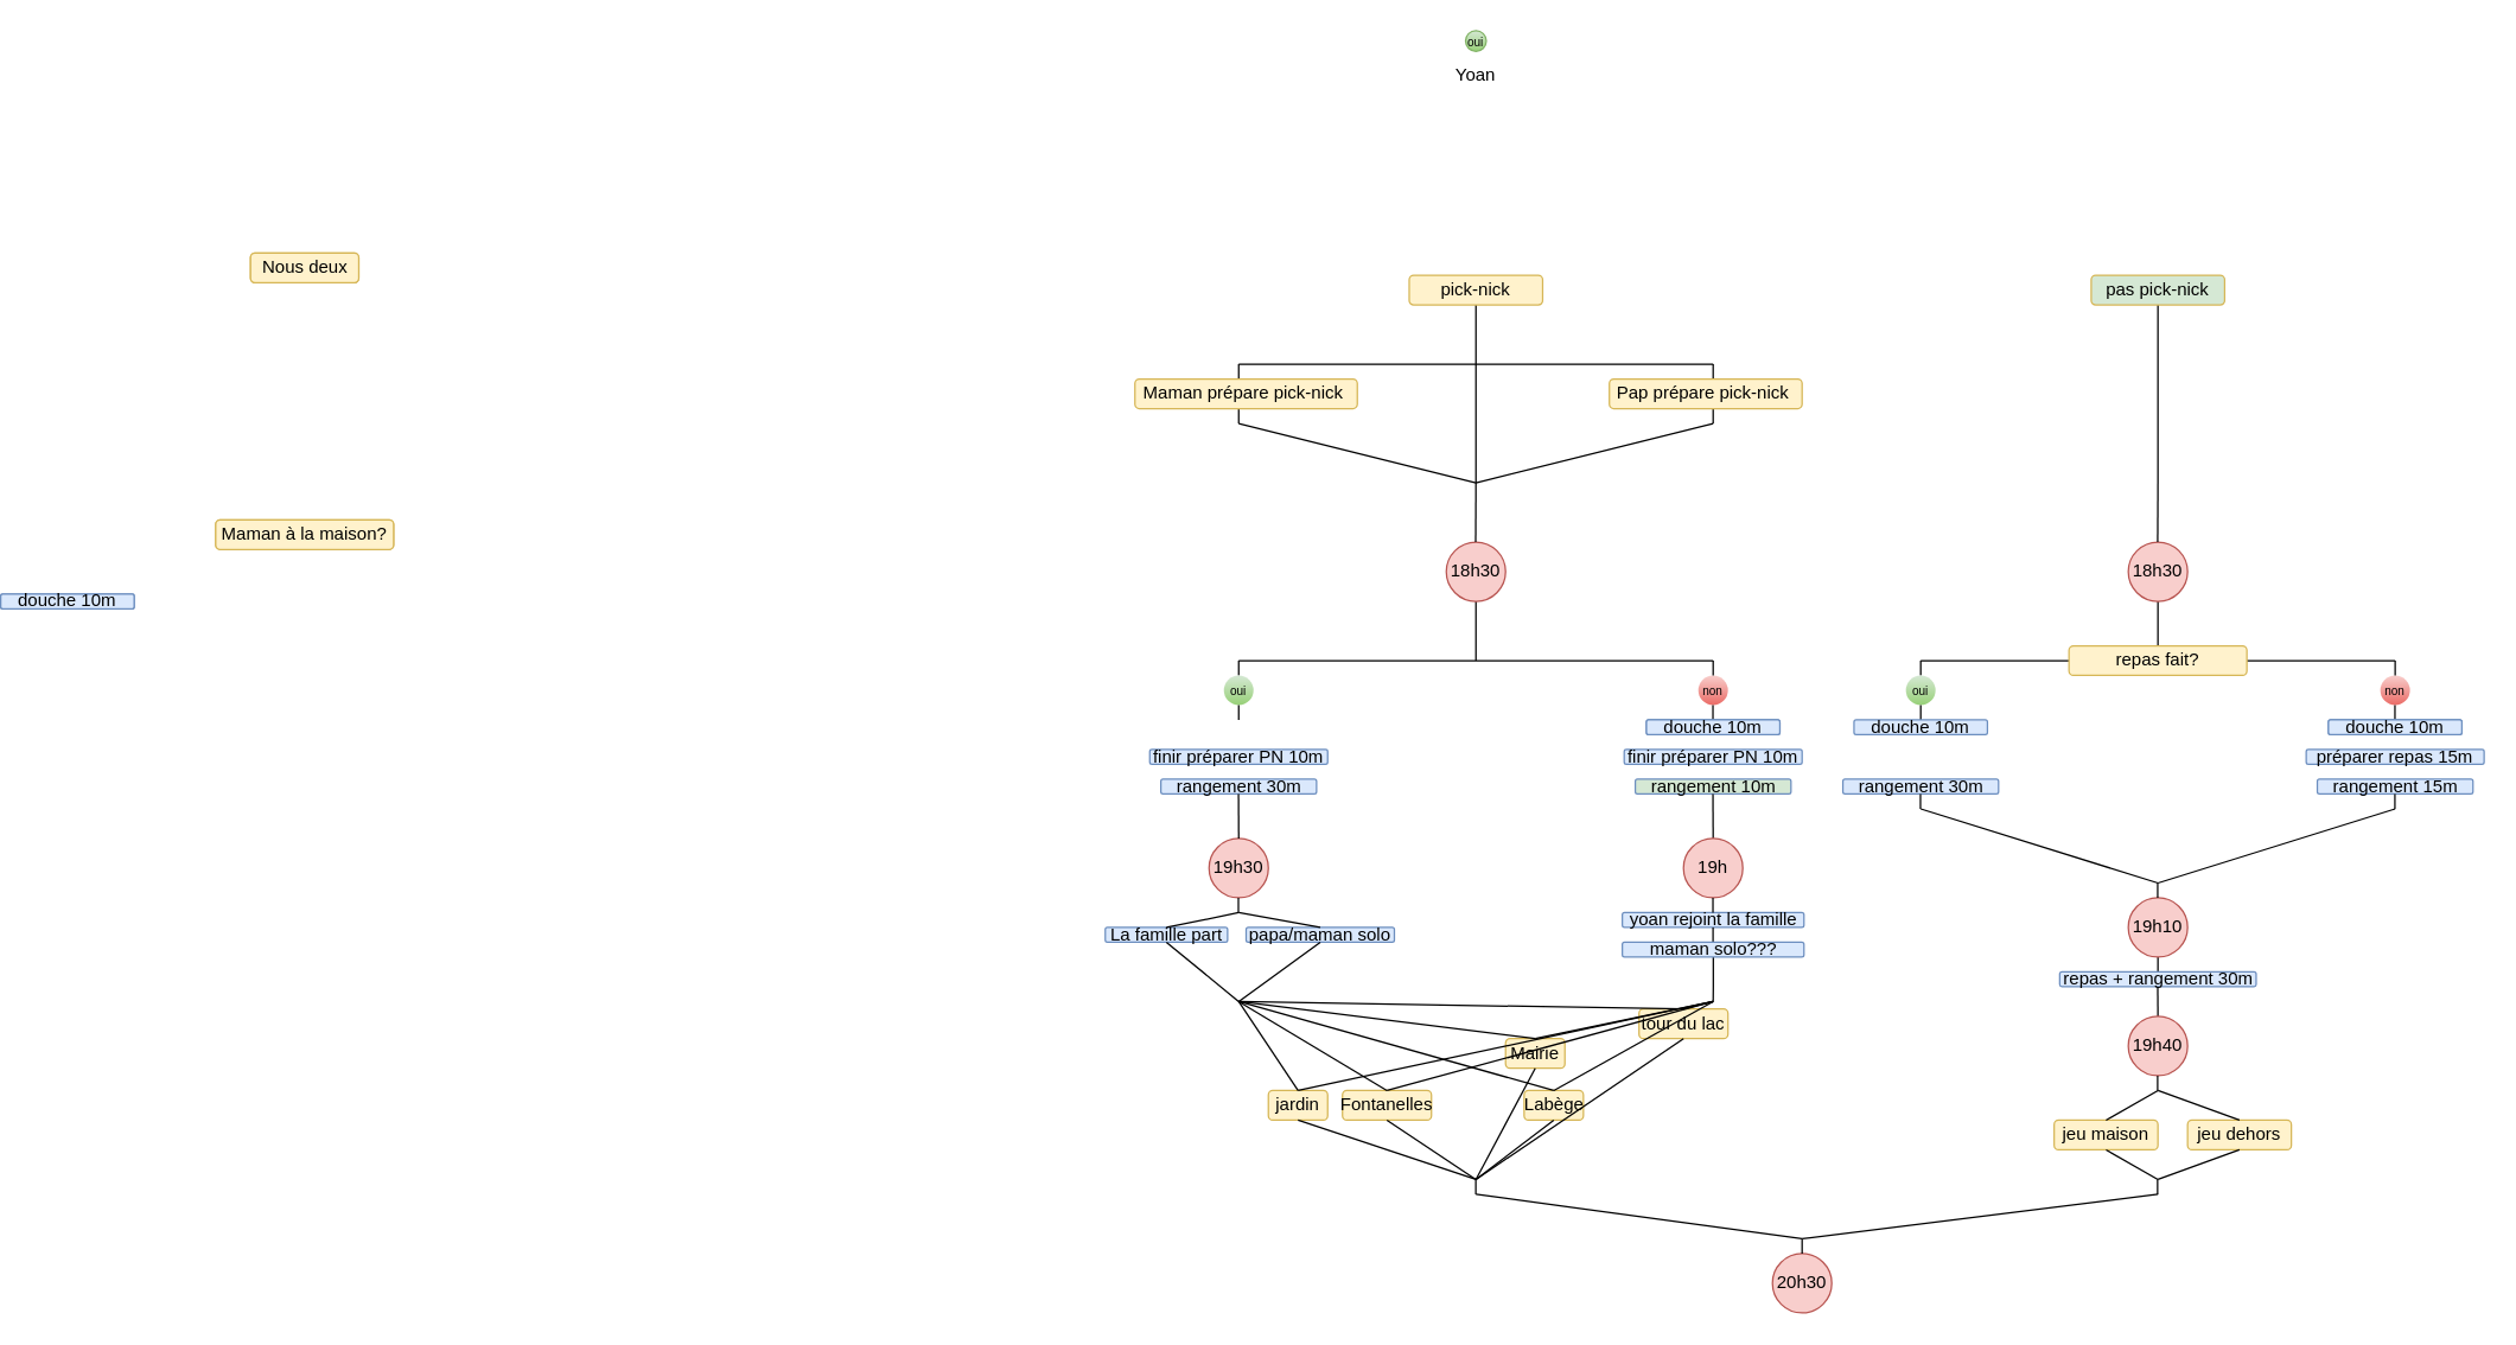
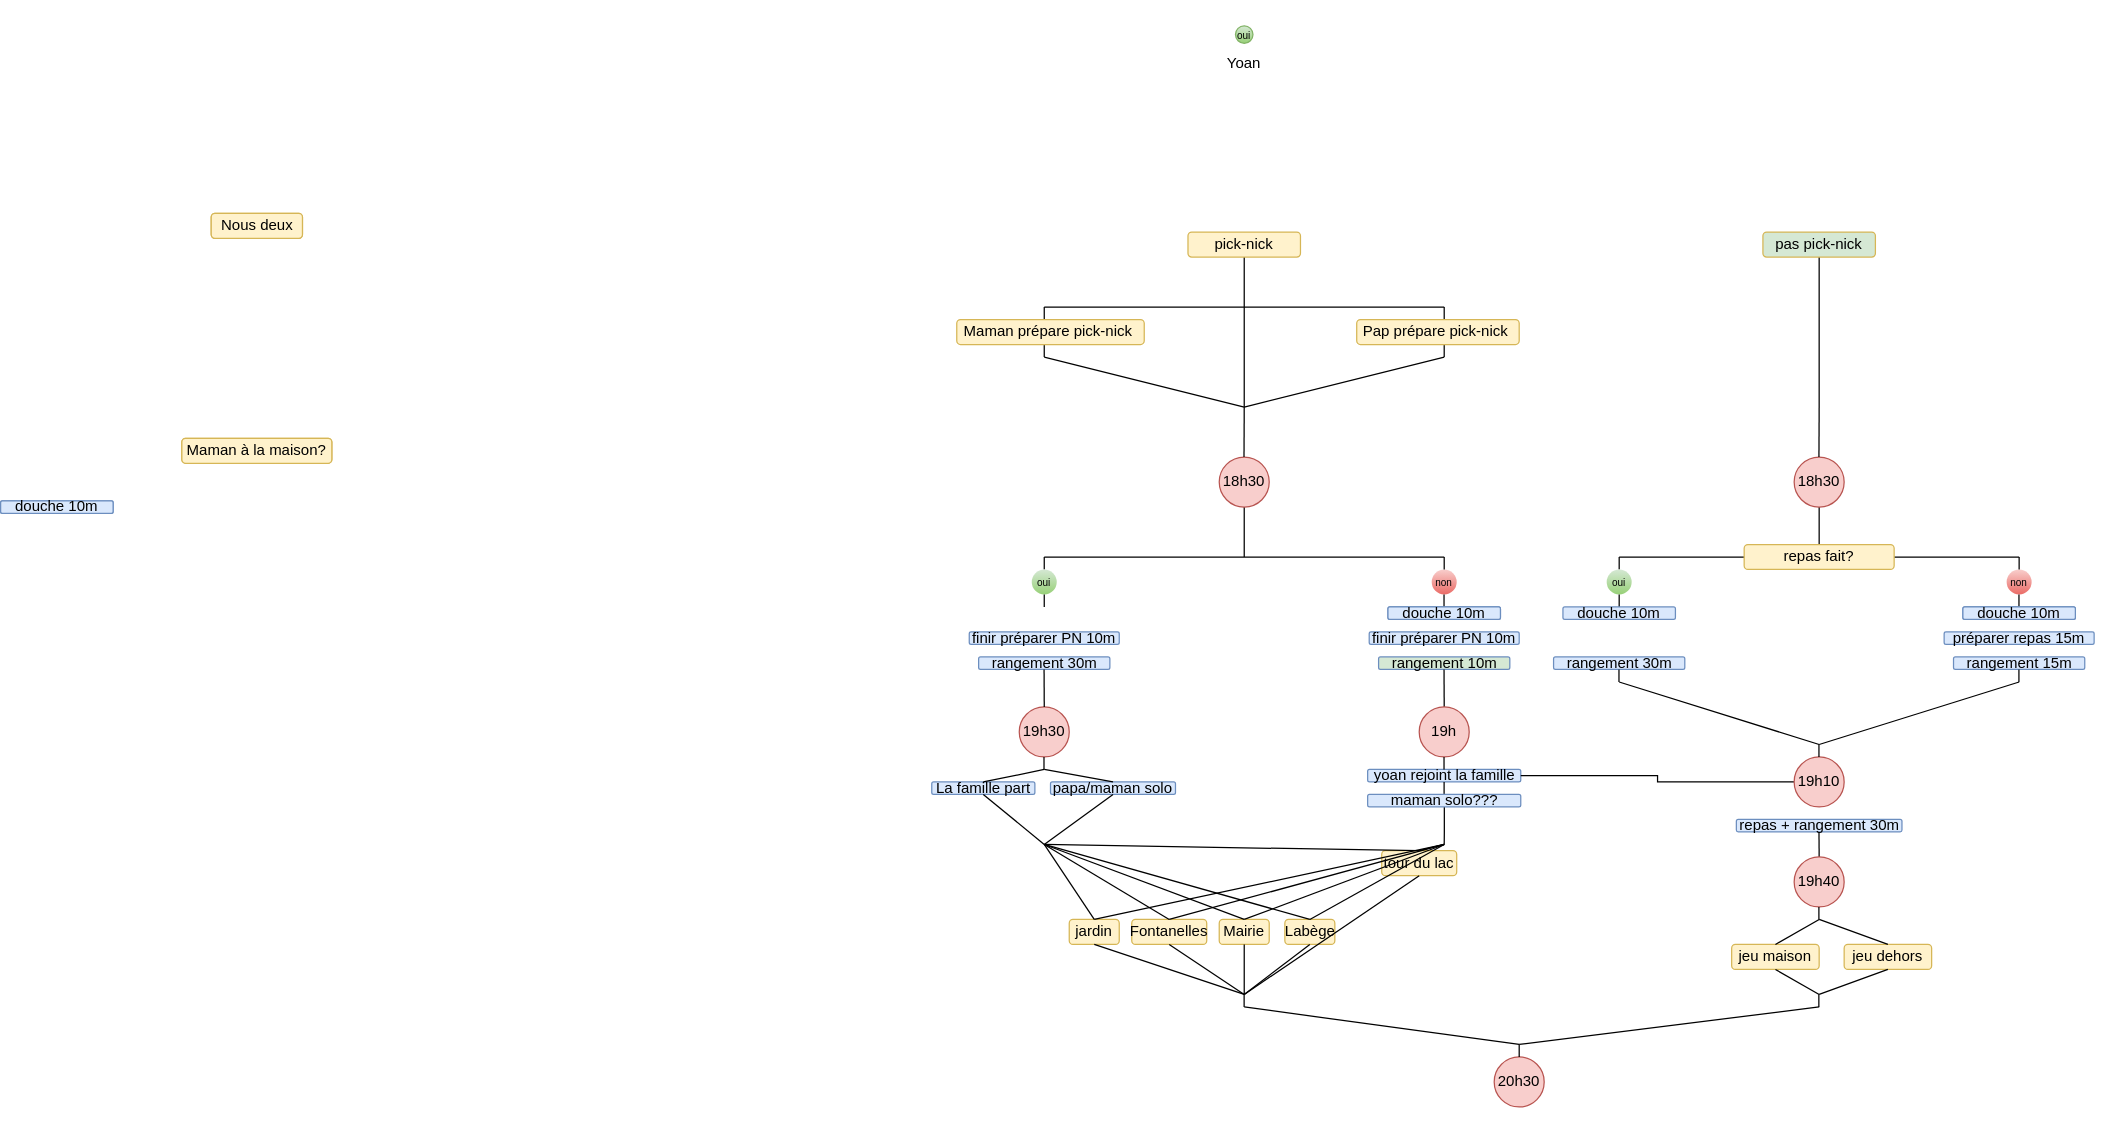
- <mxCell id="91" style="edgeStyle=orthogonalEdgeStyle;rounded=0;orthogonalLoop=1;jettySize=auto;html=1;endArrow=none;endFill=0;" edge="1" parent="1" source="92" target="100"><mxGeometry relative="1" as="geometry" /></mxCell>
+ <mxCell id="91" style="edgeStyle=orthogonalEdgeStyle;rounded=0;orthogonalLoop=1;jettySize=auto;html=1;endArrow=none;endFill=0;" edge="1" parent="1" source="92" target="54"><mxGeometry relative="1" as="geometry" /></mxCell>
- <mxCell id="22" value="Mairie" style="rounded=1;whiteSpace=wrap;html=1;fillColor=#fff2cc;strokeColor=#d6b656;" parent="1" vertex="1"><mxGeometry x="290" y="700" width="40" height="20" as="geometry" /></mxCell>
+ <mxCell id="22" value="Mairie" style="rounded=1;whiteSpace=wrap;html=1;fillColor=#fff2cc;strokeColor=#d6b656;" parent="1" vertex="1"><mxGeometry x="250" y="735" width="40" height="20" as="geometry" /></mxCell>
